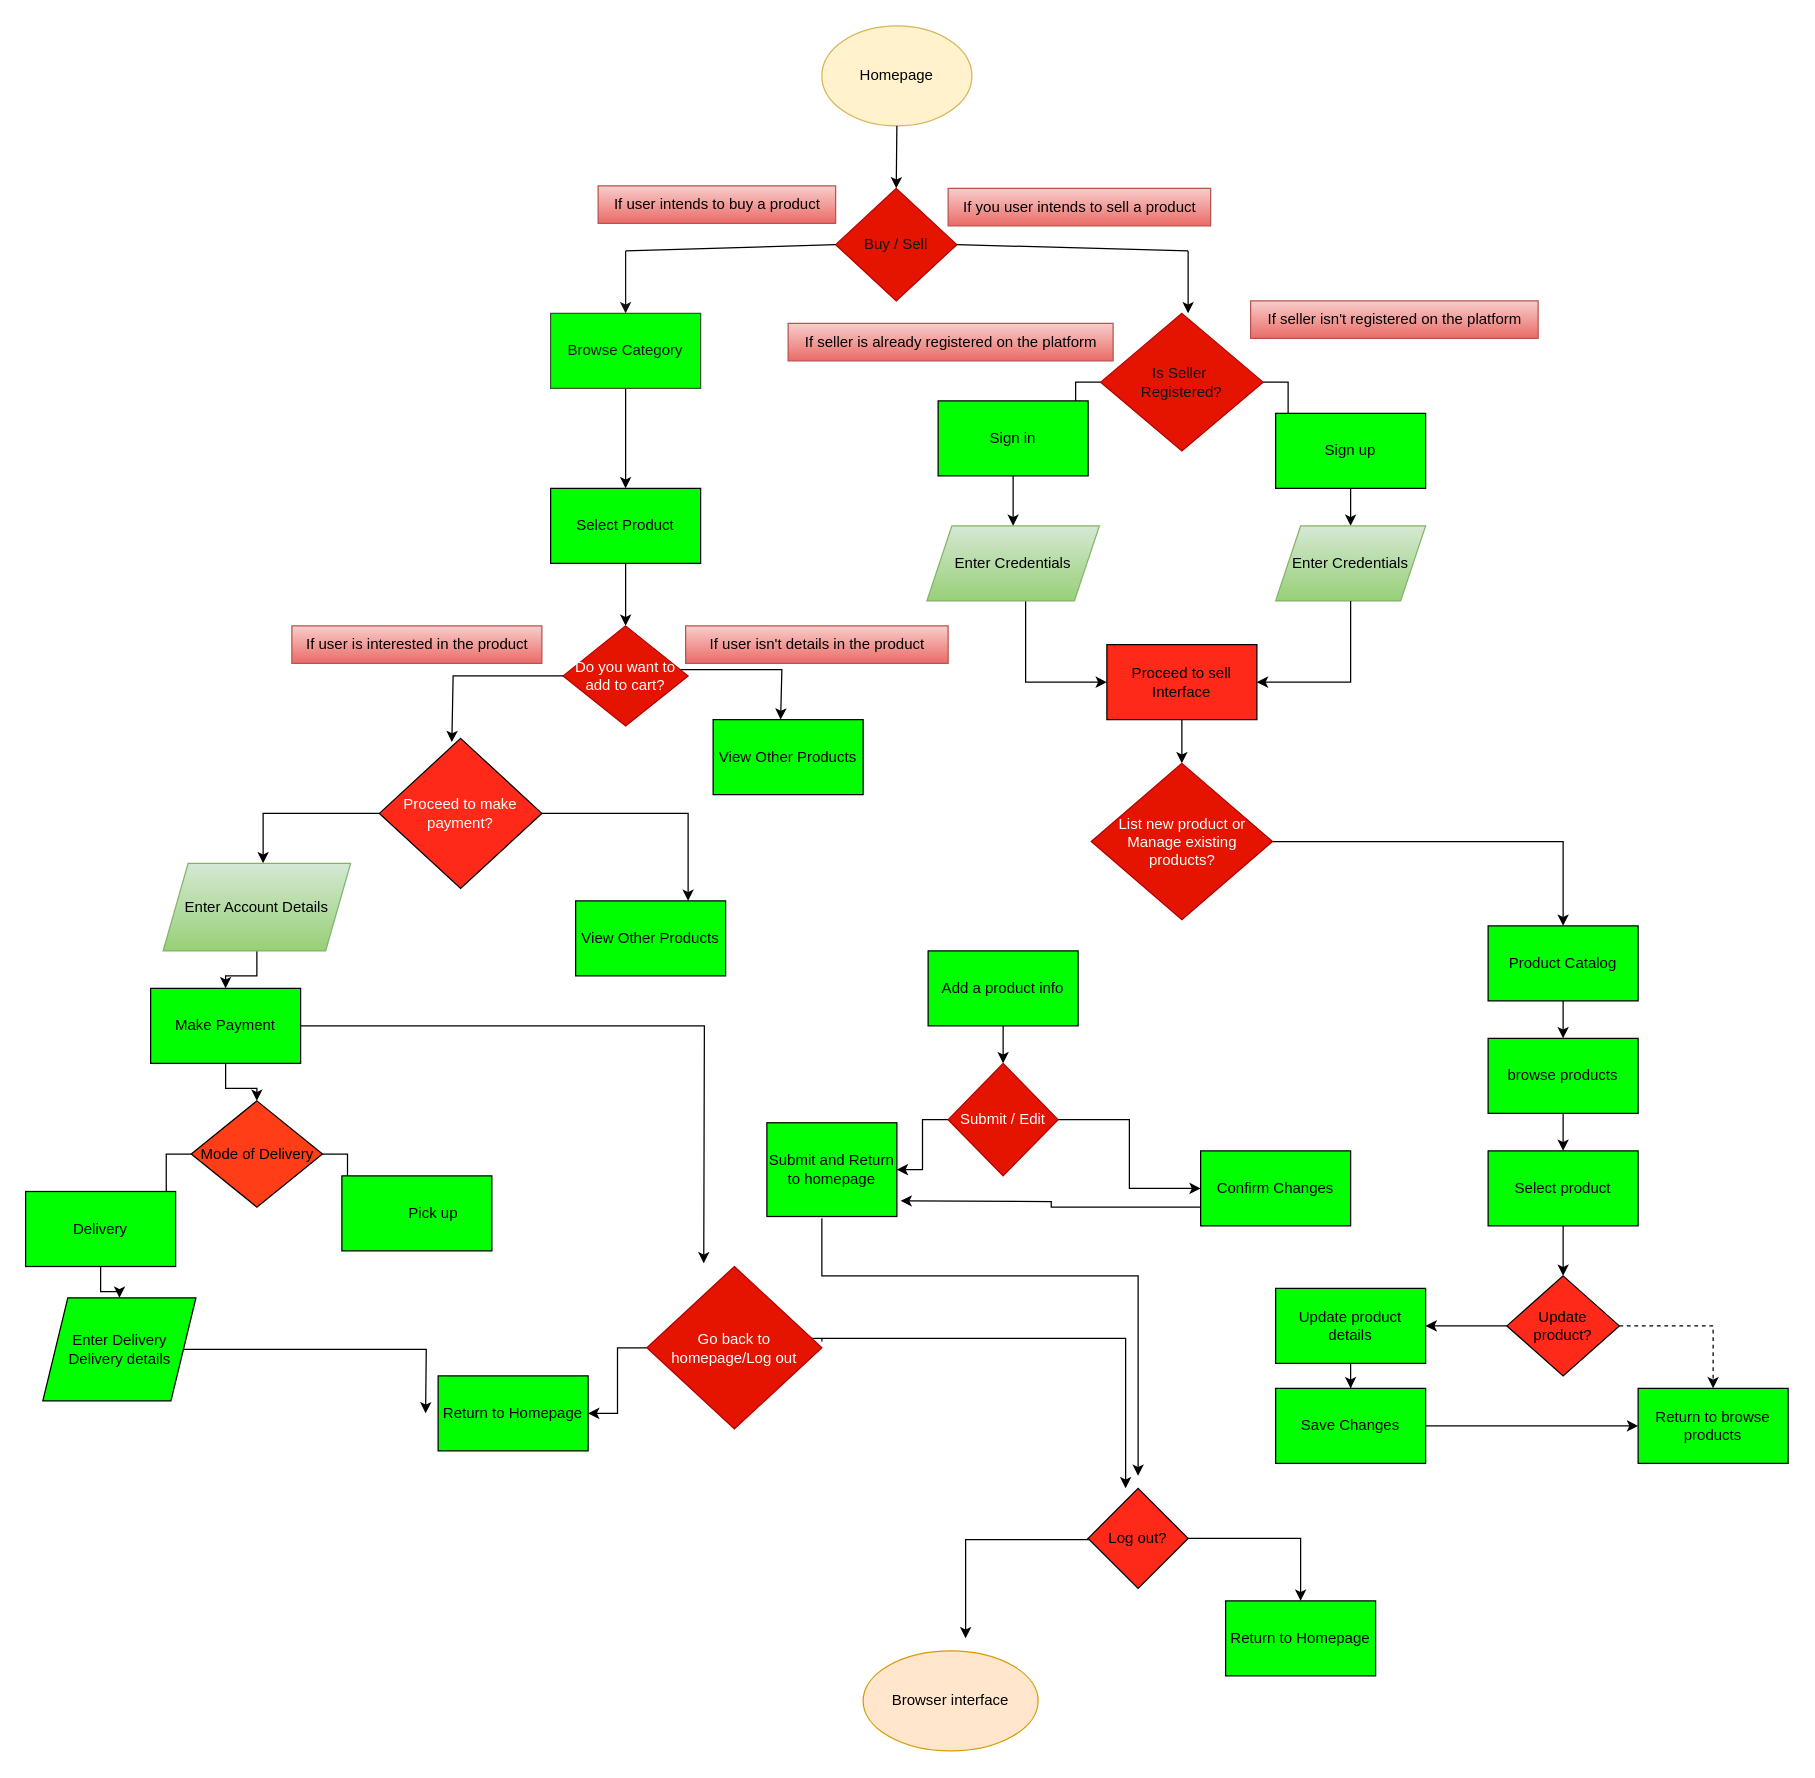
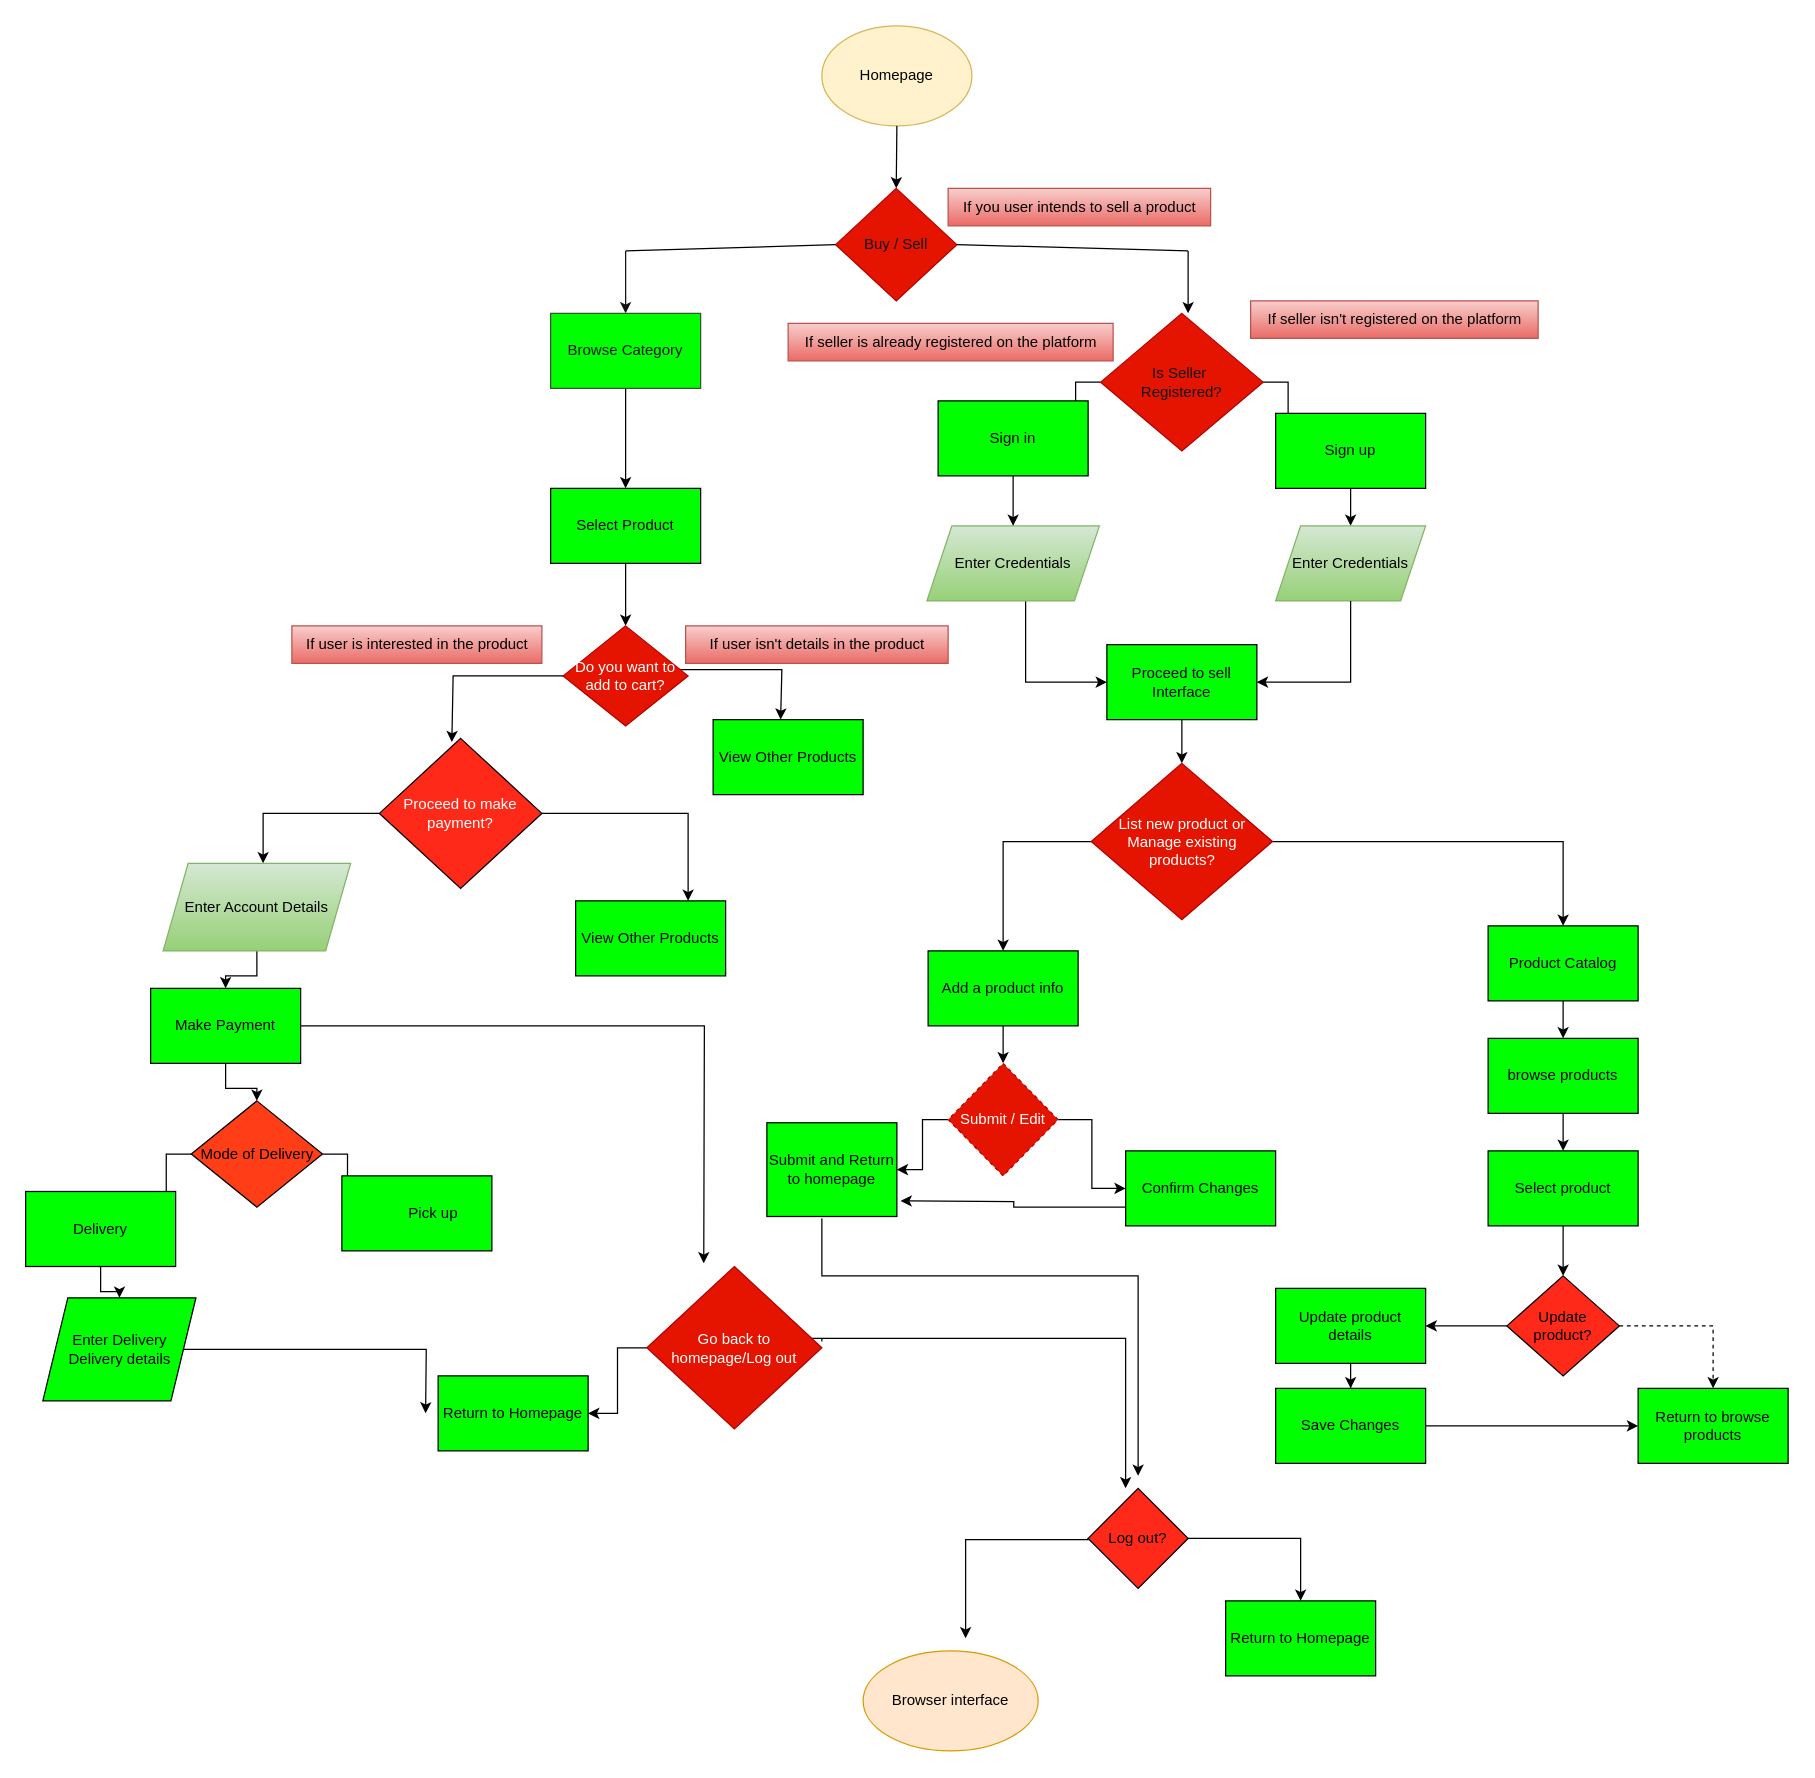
- <mxCell id="9" value="If user intends to buy a product" style="text;html=1;align=center;verticalAlign=middle;resizable=0;points=[];autosize=1;strokeColor=#b85450;fillColor=#f8cecc;gradientColor=#ea6b66;" vertex="1" parent="1"><mxGeometry x="478" y="148" width="190" height="30" as="geometry" /></mxCell>
- <mxCell id="35" value="Proceed to sell Interface" style="whiteSpace=wrap;html=1;fillColor=#ff2919;" vertex="1" parent="1"><mxGeometry x="885" y="515" width="120" height="60" as="geometry" /></mxCell>
+ <mxCell id="35" value="Proceed to sell Interface" style="whiteSpace=wrap;html=1;fillColor=#00FF00;" vertex="1" parent="1"><mxGeometry x="885" y="515" width="120" height="60" as="geometry" /></mxCell>
+ <mxCell id="38" value="" style="edgeStyle=orthogonalEdgeStyle;rounded=0;orthogonalLoop=1;jettySize=auto;html=1;" edge="1" parent="1" source="40" target="42"><mxGeometry relative="1" as="geometry" /></mxCell>
- <mxCell id="55" value="Submit / Edit" style="rhombus;whiteSpace=wrap;html=1;fillColor=#e51400;fontColor=#ffffff;strokeColor=#B20000;" vertex="1" parent="1"><mxGeometry x="758" y="850" width="88" height="90" as="geometry" /></mxCell>
+ <mxCell id="55" value="Submit / Edit" style="rhombus;whiteSpace=wrap;html=1;fillColor=#e51400;fontColor=#ffffff;strokeColor=#B20000;dashed=1;" vertex="1" parent="1"><mxGeometry x="758" y="850" width="88" height="90" as="geometry" /></mxCell>
- <mxCell id="57" value="Confirm Changes" style="whiteSpace=wrap;html=1;fillColor=#00FF00;" vertex="1" parent="1"><mxGeometry x="960" y="920" width="120" height="60" as="geometry" /></mxCell>
+ <mxCell id="57" value="Confirm Changes" style="whiteSpace=wrap;html=1;fillColor=#00FF00;" vertex="1" parent="1"><mxGeometry x="900" y="920" width="120" height="60" as="geometry" /></mxCell>
